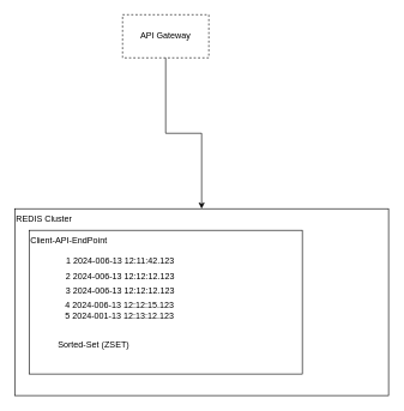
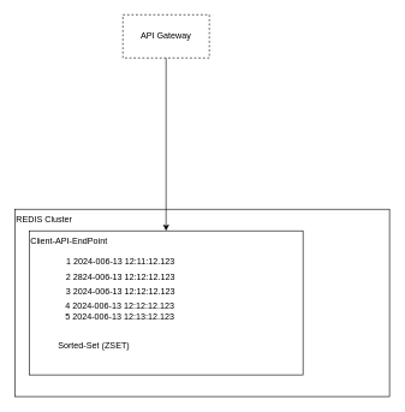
- <mxCell id="10" style="edgeStyle=orthogonalEdgeStyle;rounded=0;orthogonalLoop=1;jettySize=auto;html=1;" edge="1" parent="1" source="2" target="3"><mxGeometry relative="1" as="geometry" /></mxCell>
+ <mxCell id="10" style="edgeStyle=orthogonalEdgeStyle;rounded=0;orthogonalLoop=1;jettySize=auto;html=1;" edge="1" parent="1" source="2" target="4"><mxGeometry relative="1" as="geometry" /></mxCell>
- <mxCell id="5" value="1 2024-006-13 12:11:42.123" style="text;html=1;align=center;verticalAlign=middle;whiteSpace=wrap;rounded=0;" vertex="1" parent="1"><mxGeometry x="67" y="348" width="200" height="30" as="geometry" /></mxCell>
+ <mxCell id="5" value="1 2024-006-13 12:11:12.123" style="text;html=1;align=center;verticalAlign=middle;whiteSpace=wrap;rounded=0;" vertex="1" parent="1"><mxGeometry x="67" y="348" width="200" height="30" as="geometry" /></mxCell>
- <mxCell id="6" value="2 2024-006-13 12:12:12.123" style="text;html=1;align=center;verticalAlign=middle;whiteSpace=wrap;rounded=0;" vertex="1" parent="1"><mxGeometry x="67" y="370" width="200" height="30" as="geometry" /></mxCell>
+ <mxCell id="6" value="2 2824-006-13 12:12:12.123" style="text;html=1;align=center;verticalAlign=middle;whiteSpace=wrap;rounded=0;" vertex="1" parent="1"><mxGeometry x="67" y="370" width="200" height="30" as="geometry" /></mxCell>
- <mxCell id="8" value="4 2024-006-13 12:12:15.123" style="text;html=1;align=center;verticalAlign=middle;whiteSpace=wrap;rounded=0;" vertex="1" parent="1"><mxGeometry x="66" y="410" width="200" height="30" as="geometry" /></mxCell>
+ <mxCell id="8" value="4 2024-006-13 12:12:12.123" style="text;html=1;align=center;verticalAlign=middle;whiteSpace=wrap;rounded=0;" vertex="1" parent="1"><mxGeometry x="66" y="410" width="200" height="30" as="geometry" /></mxCell>
- <mxCell id="9" value="5 2024-001-13 12:13:12.123" style="text;html=1;align=center;verticalAlign=middle;whiteSpace=wrap;rounded=0;" vertex="1" parent="1"><mxGeometry x="66" y="425" width="200" height="30" as="geometry" /></mxCell>
+ <mxCell id="9" value="5 2024-006-13 12:13:12.123" style="text;html=1;align=center;verticalAlign=middle;whiteSpace=wrap;rounded=0;" vertex="1" parent="1"><mxGeometry x="66" y="425" width="200" height="30" as="geometry" /></mxCell>
